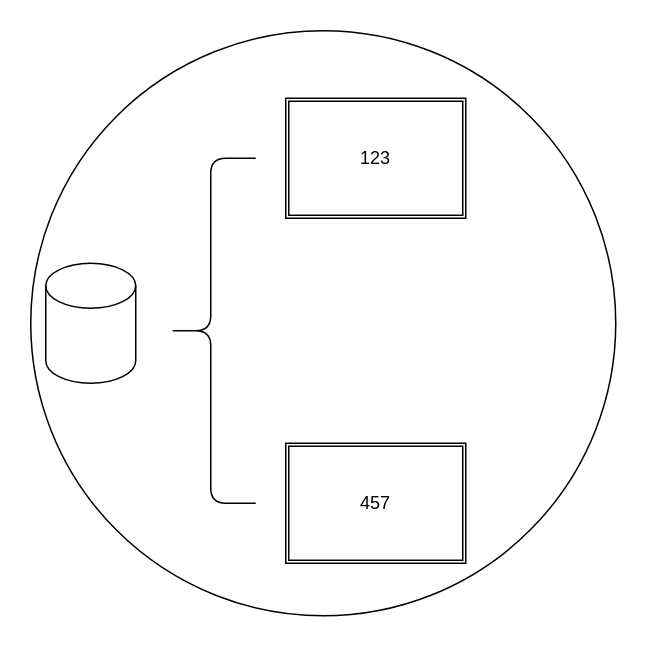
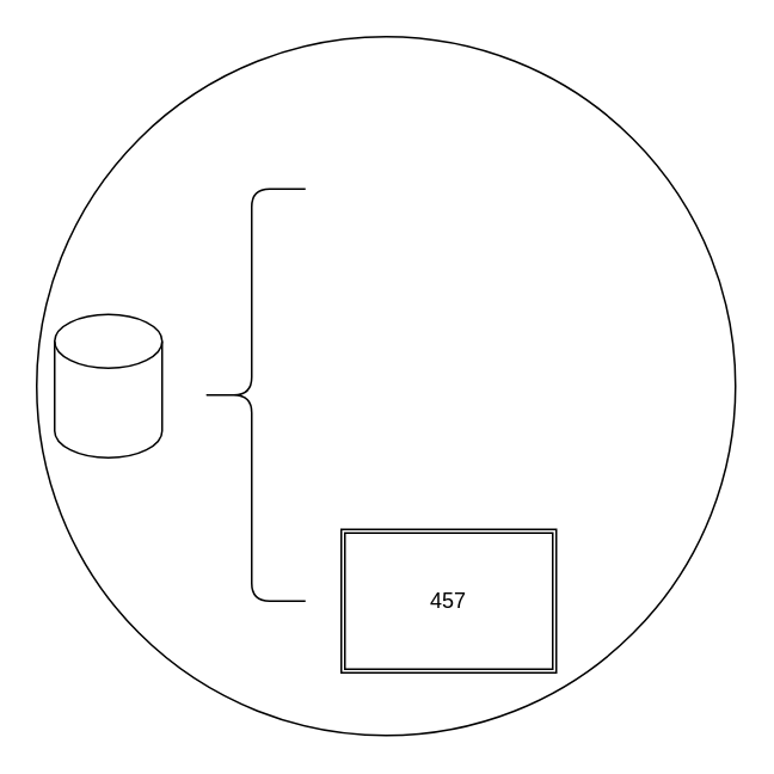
- <mxCell id="5" value="123" style="shape=ext;double=1;rounded=0;whiteSpace=wrap;html=1;" parent="1" vertex="1"><mxGeometry x="190" y="65" width="120" height="80" as="geometry" /></mxCell>
